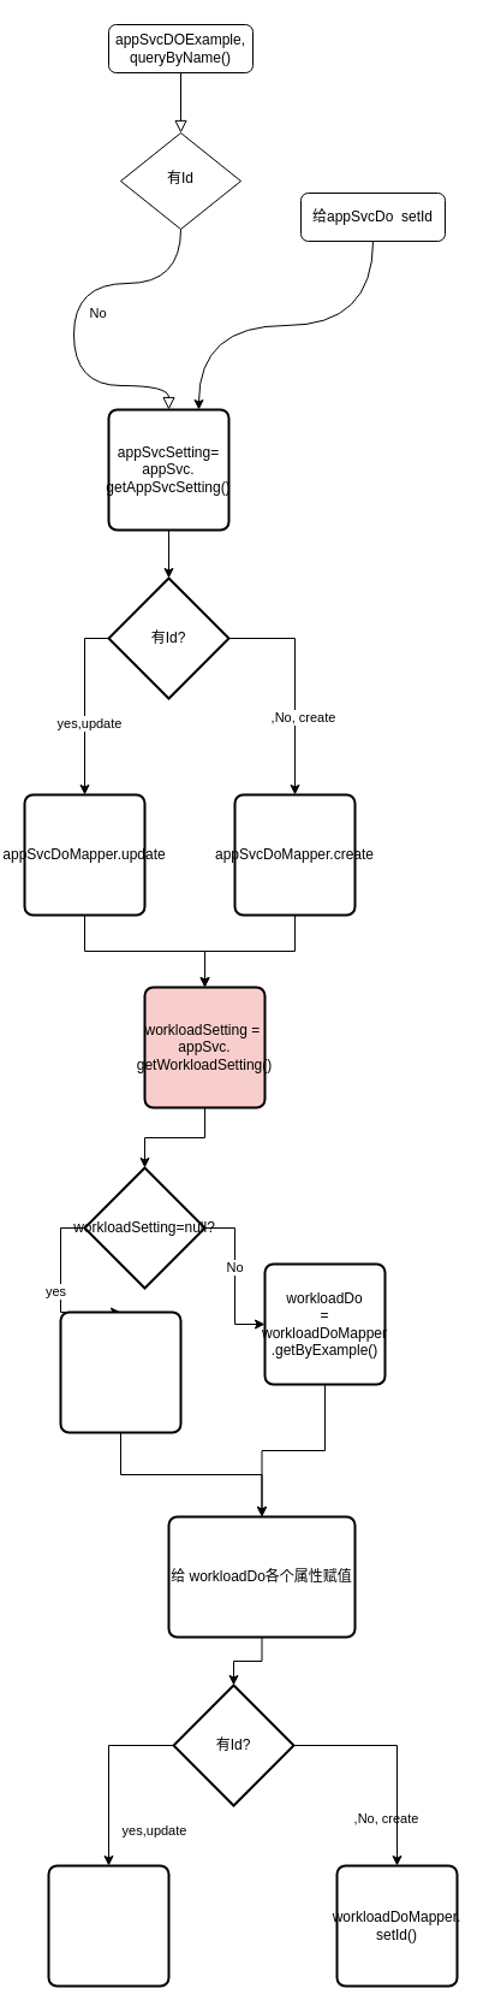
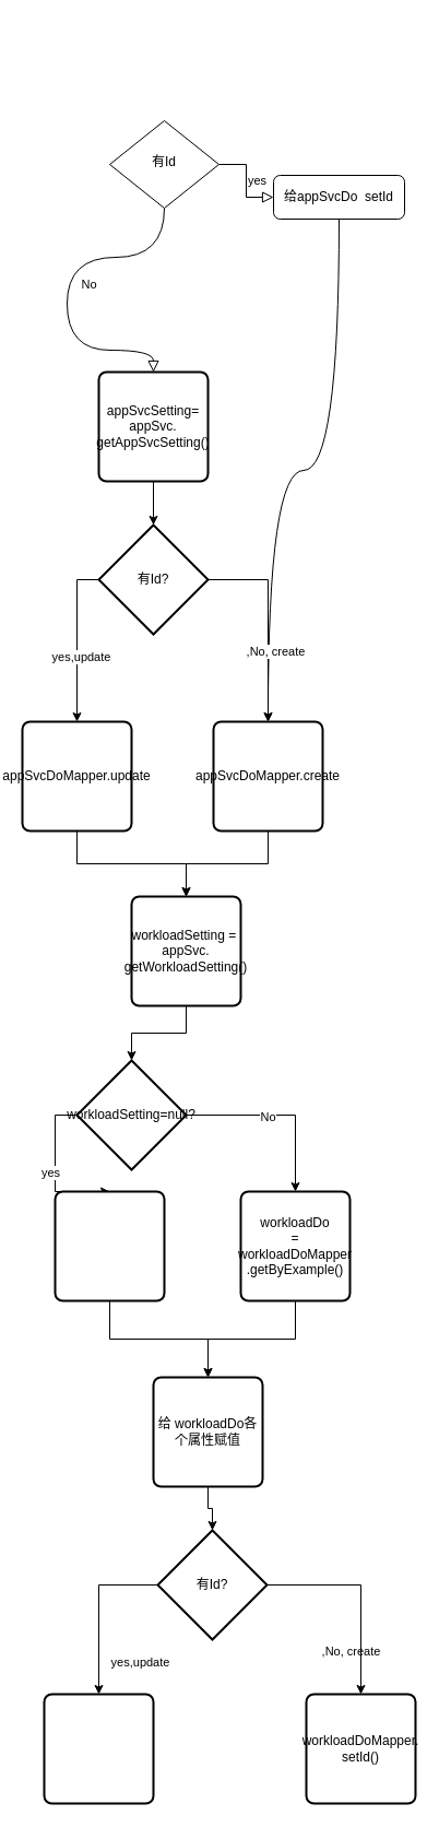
- <mxCell id="3" value="appSvcDOExample, queryByName()" style="rounded=1;whiteSpace=wrap;html=1;fontSize=12;glass=0;strokeWidth=1;shadow=0;" parent="1" vertex="1"><mxGeometry x="90" y="20" width="120" height="40" as="geometry" /></mxCell>
- <mxCell id="2" value="" style="rounded=0;html=1;jettySize=auto;orthogonalLoop=1;fontSize=11;endArrow=block;endFill=0;endSize=8;strokeWidth=1;shadow=0;labelBackgroundColor=none;edgeStyle=orthogonalEdgeStyle;" parent="1" source="3" target="6" edge="1"><mxGeometry relative="1" as="geometry" /></mxCell>
+ <mxCell id="5" value="yes" style="edgeStyle=orthogonalEdgeStyle;rounded=0;html=1;jettySize=auto;orthogonalLoop=1;fontSize=11;endArrow=block;endFill=0;endSize=8;strokeWidth=1;shadow=0;labelBackgroundColor=none;" parent="1" source="6" target="8" edge="1"><mxGeometry y="10" relative="1" as="geometry"><mxPoint as="offset" /></mxGeometry></mxCell>
- <mxCell id="7" style="edgeStyle=orthogonalEdgeStyle;rounded=0;orthogonalLoop=1;jettySize=auto;html=1;entryX=0.75;entryY=0;entryDx=0;entryDy=0;curved=1;exitX=0.5;exitY=1;exitDx=0;exitDy=0;" edge="1" parent="1" source="8" target="10"><mxGeometry relative="1" as="geometry"><mxPoint x="335" y="250" as="sourcePoint" /><mxPoint x="250" y="440" as="targetPoint" /></mxGeometry></mxCell>
+ <mxCell id="7" style="edgeStyle=orthogonalEdgeStyle;rounded=0;orthogonalLoop=1;jettySize=auto;html=1;curved=1;exitX=0.5;exitY=1;exitDx=0;exitDy=0;" edge="1" parent="1" source="8" target="19"><mxGeometry relative="1" as="geometry"><mxPoint x="335" y="250" as="sourcePoint" /><mxPoint x="250" y="440" as="targetPoint" /></mxGeometry></mxCell>
- <mxCell id="21" value="workloadSetting =&amp;nbsp;&lt;br&gt;appSvc.&lt;br&gt;getWorkloadSetting()" style="rounded=1;whiteSpace=wrap;html=1;absoluteArcSize=1;arcSize=14;strokeWidth=2;fillColor=#f8cecc;" vertex="1" parent="1"><mxGeometry x="120" y="820" width="100" height="100" as="geometry" /></mxCell>
+ <mxCell id="21" value="workloadSetting =&amp;nbsp;&lt;br&gt;appSvc.&lt;br&gt;getWorkloadSetting()" style="rounded=1;whiteSpace=wrap;html=1;absoluteArcSize=1;arcSize=14;strokeWidth=2;" vertex="1" parent="1"><mxGeometry x="120" y="820" width="100" height="100" as="geometry" /></mxCell>
- <mxCell id="30" value="workloadDo&lt;br&gt;=&lt;br&gt;workloadDoMapper&lt;br&gt;.getByExample()" style="rounded=1;whiteSpace=wrap;html=1;absoluteArcSize=1;arcSize=14;strokeWidth=2;" vertex="1" parent="1"><mxGeometry x="220" y="1050" width="100" height="100" as="geometry" /></mxCell>
+ <mxCell id="30" value="workloadDo&lt;br&gt;=&lt;br&gt;workloadDoMapper&lt;br&gt;.getByExample()" style="rounded=1;whiteSpace=wrap;html=1;absoluteArcSize=1;arcSize=14;strokeWidth=2;" vertex="1" parent="1"><mxGeometry x="220" y="1090" width="100" height="100" as="geometry" /></mxCell>
- <mxCell id="32" value="给 workloadDo各个属性赋值" style="rounded=1;whiteSpace=wrap;html=1;absoluteArcSize=1;arcSize=14;strokeWidth=2;" vertex="1" parent="1"><mxGeometry x="140" y="1260" width="155" height="100" as="geometry" /></mxCell>
+ <mxCell id="32" value="给 workloadDo各个属性赋值" style="rounded=1;whiteSpace=wrap;html=1;absoluteArcSize=1;arcSize=14;strokeWidth=2;" vertex="1" parent="1"><mxGeometry x="140" y="1260" width="100" height="100" as="geometry" /></mxCell>
